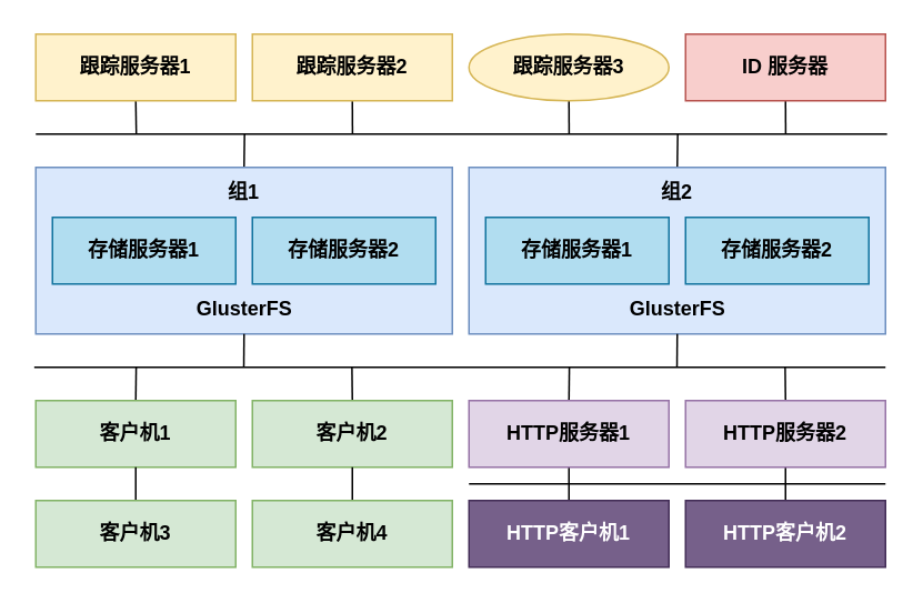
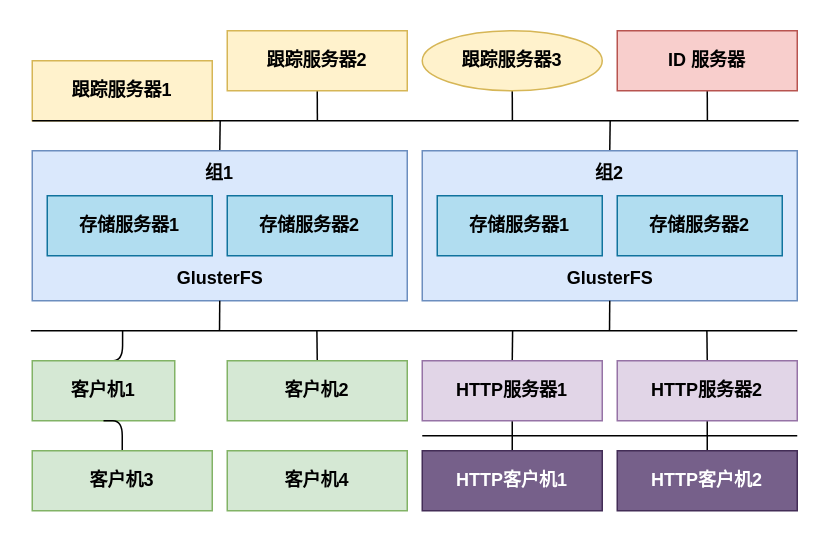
- <mxCell id="3" value="跟踪服务器1" style="rounded=0;whiteSpace=wrap;html=1;fillColor=#fff2cc;strokeColor=#d6b656;fontStyle=1" vertex="1" parent="1"><mxGeometry x="21" y="20" width="120" height="40" as="geometry" /></mxCell>
+ <mxCell id="3" value="跟踪服务器1" style="rounded=0;whiteSpace=wrap;html=1;fillColor=#fff2cc;strokeColor=#d6b656;fontStyle=1" vertex="1" parent="1"><mxGeometry x="21" y="40" width="120" height="40" as="geometry" /></mxCell>
- <mxCell id="27" value="客户机1" style="rounded=0;whiteSpace=wrap;html=1;fillColor=#d5e8d4;strokeColor=#82b366;fontStyle=1" vertex="1" parent="1"><mxGeometry x="21" y="240" width="120" height="40" as="geometry" /></mxCell>
+ <mxCell id="27" value="客户机1" style="rounded=0;whiteSpace=wrap;html=1;fillColor=#d5e8d4;strokeColor=#82b366;fontStyle=1" vertex="1" parent="1"><mxGeometry x="21" y="240" width="95" height="40" as="geometry" /></mxCell>
- <mxCell id="38" value="" style="edgeStyle=orthogonalEdgeStyle;orthogonalLoop=1;jettySize=auto;html=1;endArrow=none;endFill=0;" edge="1" parent="1" source="39" target="29"><mxGeometry relative="1" as="geometry" /></mxCell>
